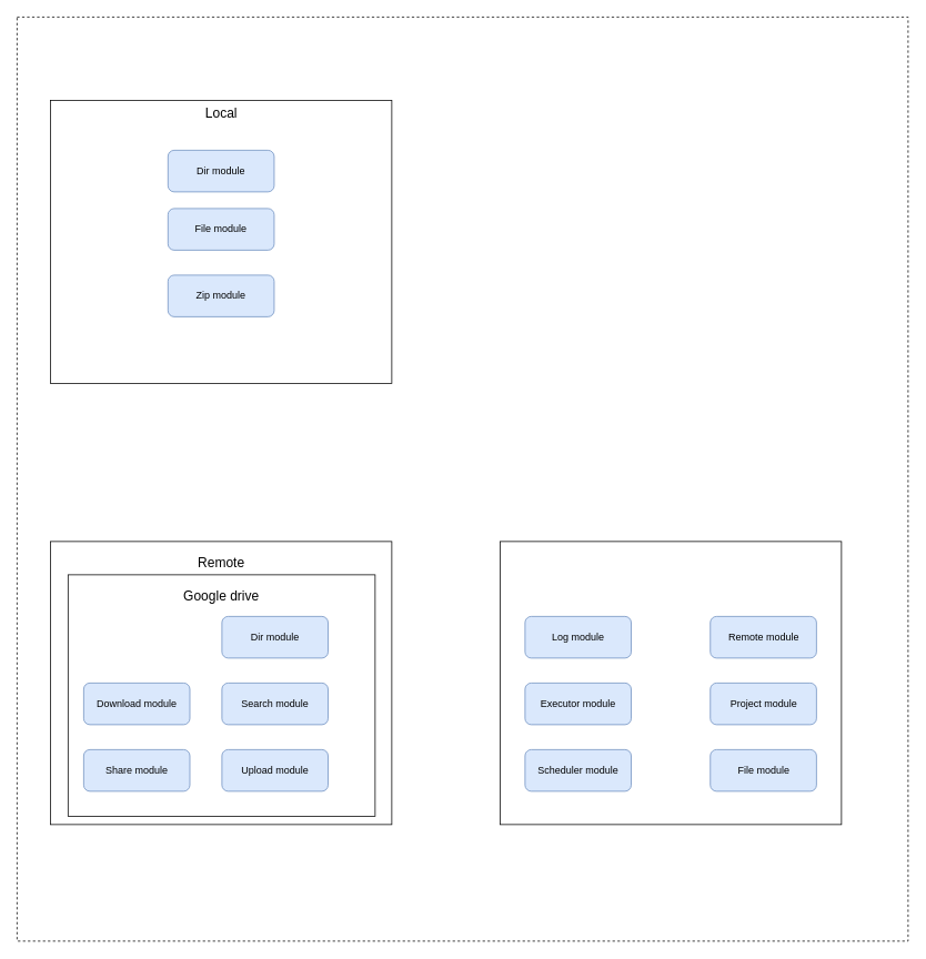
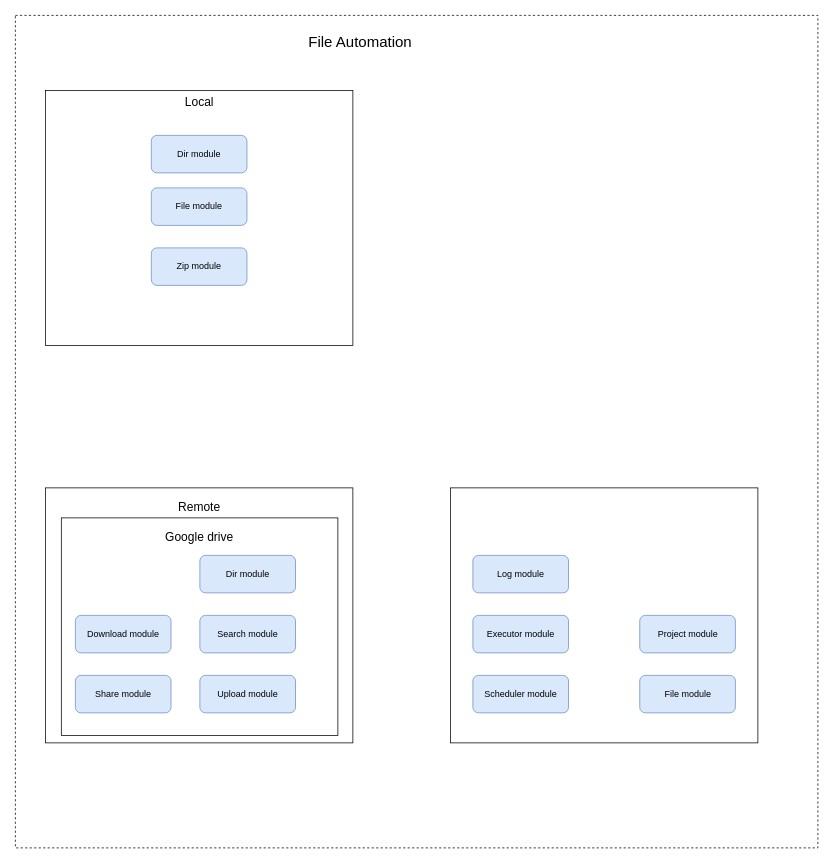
+ <mxCell id="3" value="File Automation" style="text;html=1;strokeColor=none;fillColor=none;align=center;verticalAlign=middle;whiteSpace=wrap;rounded=0;fontSize=20;" vertex="1" parent="1"><mxGeometry x="385" y="40" width="190" height="30" as="geometry" /></mxCell>
- <mxCell id="20" value="Remote module" style="rounded=1;whiteSpace=wrap;html=1;fillColor=#dae8fc;strokeColor=#6c8ebf;" vertex="1" parent="1"><mxGeometry x="852.5" y="740" width="127.5" height="50" as="geometry" /></mxCell>
